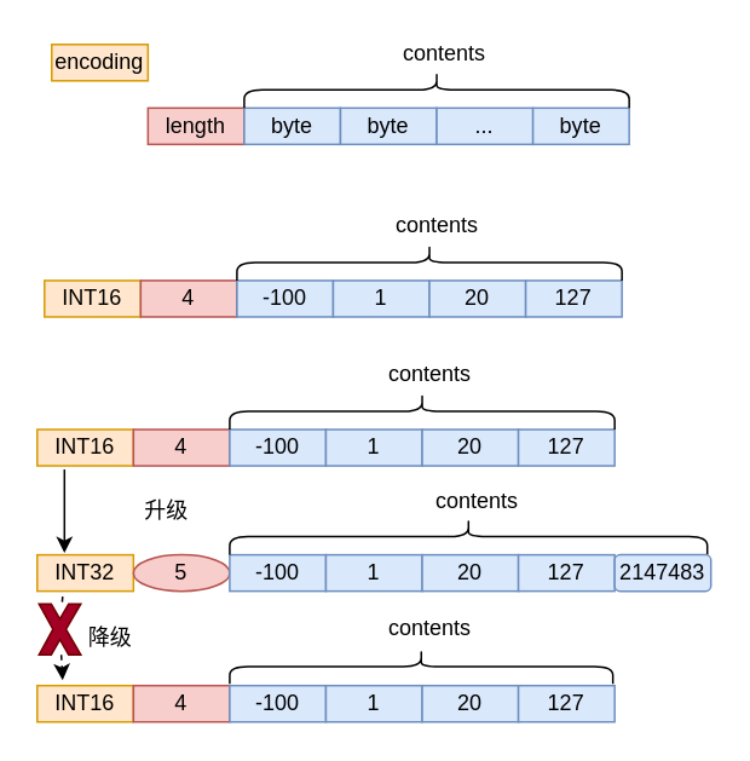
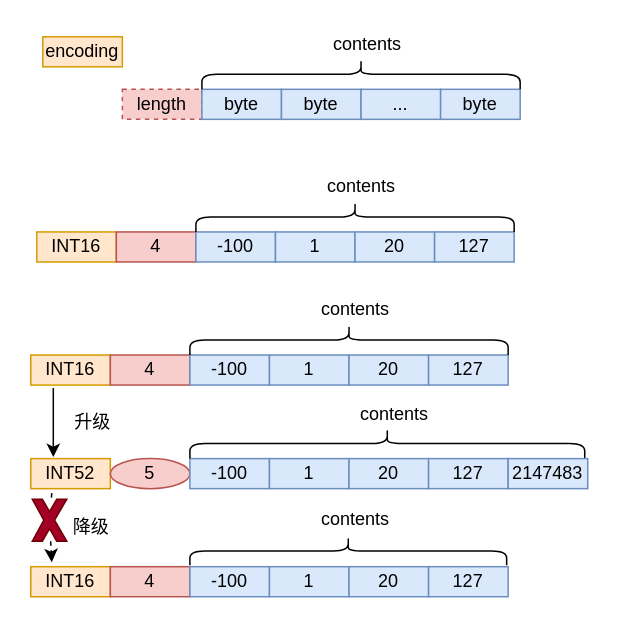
- <mxCell id="3" value="length" style="rounded=0;whiteSpace=wrap;html=1;fillColor=#f8cecc;strokeColor=#b85450;" vertex="1" parent="1"><mxGeometry x="81" y="59" width="53" height="20" as="geometry" /></mxCell>
+ <mxCell id="3" value="length" style="rounded=0;whiteSpace=wrap;html=1;fillColor=#f8cecc;strokeColor=#b85450;dashed=1;" vertex="1" parent="1"><mxGeometry x="81" y="59" width="53" height="20" as="geometry" /></mxCell>
- <mxCell id="36" value="升级" style="text;html=1;resizable=0;autosize=1;align=center;verticalAlign=middle;points=[];fillColor=none;strokeColor=none;rounded=0;" vertex="1" parent="1"><mxGeometry x="74" y="272" width="34" height="18" as="geometry" /></mxCell>
+ <mxCell id="36" value="升级" style="text;html=1;resizable=0;autosize=1;align=center;verticalAlign=middle;points=[];fillColor=none;strokeColor=none;rounded=0;" vertex="1" parent="1"><mxGeometry x="44" y="272" width="34" height="18" as="geometry" /></mxCell>
- <mxCell id="26" value="INT32" style="rounded=0;whiteSpace=wrap;html=1;fillColor=#ffe6cc;strokeColor=#d79b00;" vertex="1" parent="1"><mxGeometry x="20" y="305" width="53" height="20" as="geometry" /></mxCell>
+ <mxCell id="26" value="INT52" style="rounded=0;whiteSpace=wrap;html=1;fillColor=#ffe6cc;strokeColor=#d79b00;" vertex="1" parent="1"><mxGeometry x="20" y="305" width="53" height="20" as="geometry" /></mxCell>
- <mxCell id="34" value="2147483" style="whiteSpace=wrap;html=1;fillColor=#dae8fc;strokeColor=#6c8ebf;rounded=1;" vertex="1" parent="1"><mxGeometry x="338" y="305" width="53" height="20" as="geometry" /></mxCell>
+ <mxCell id="34" value="2147483" style="rounded=0;whiteSpace=wrap;html=1;fillColor=#dae8fc;strokeColor=#6c8ebf;" vertex="1" parent="1"><mxGeometry x="338" y="305" width="53" height="20" as="geometry" /></mxCell>
